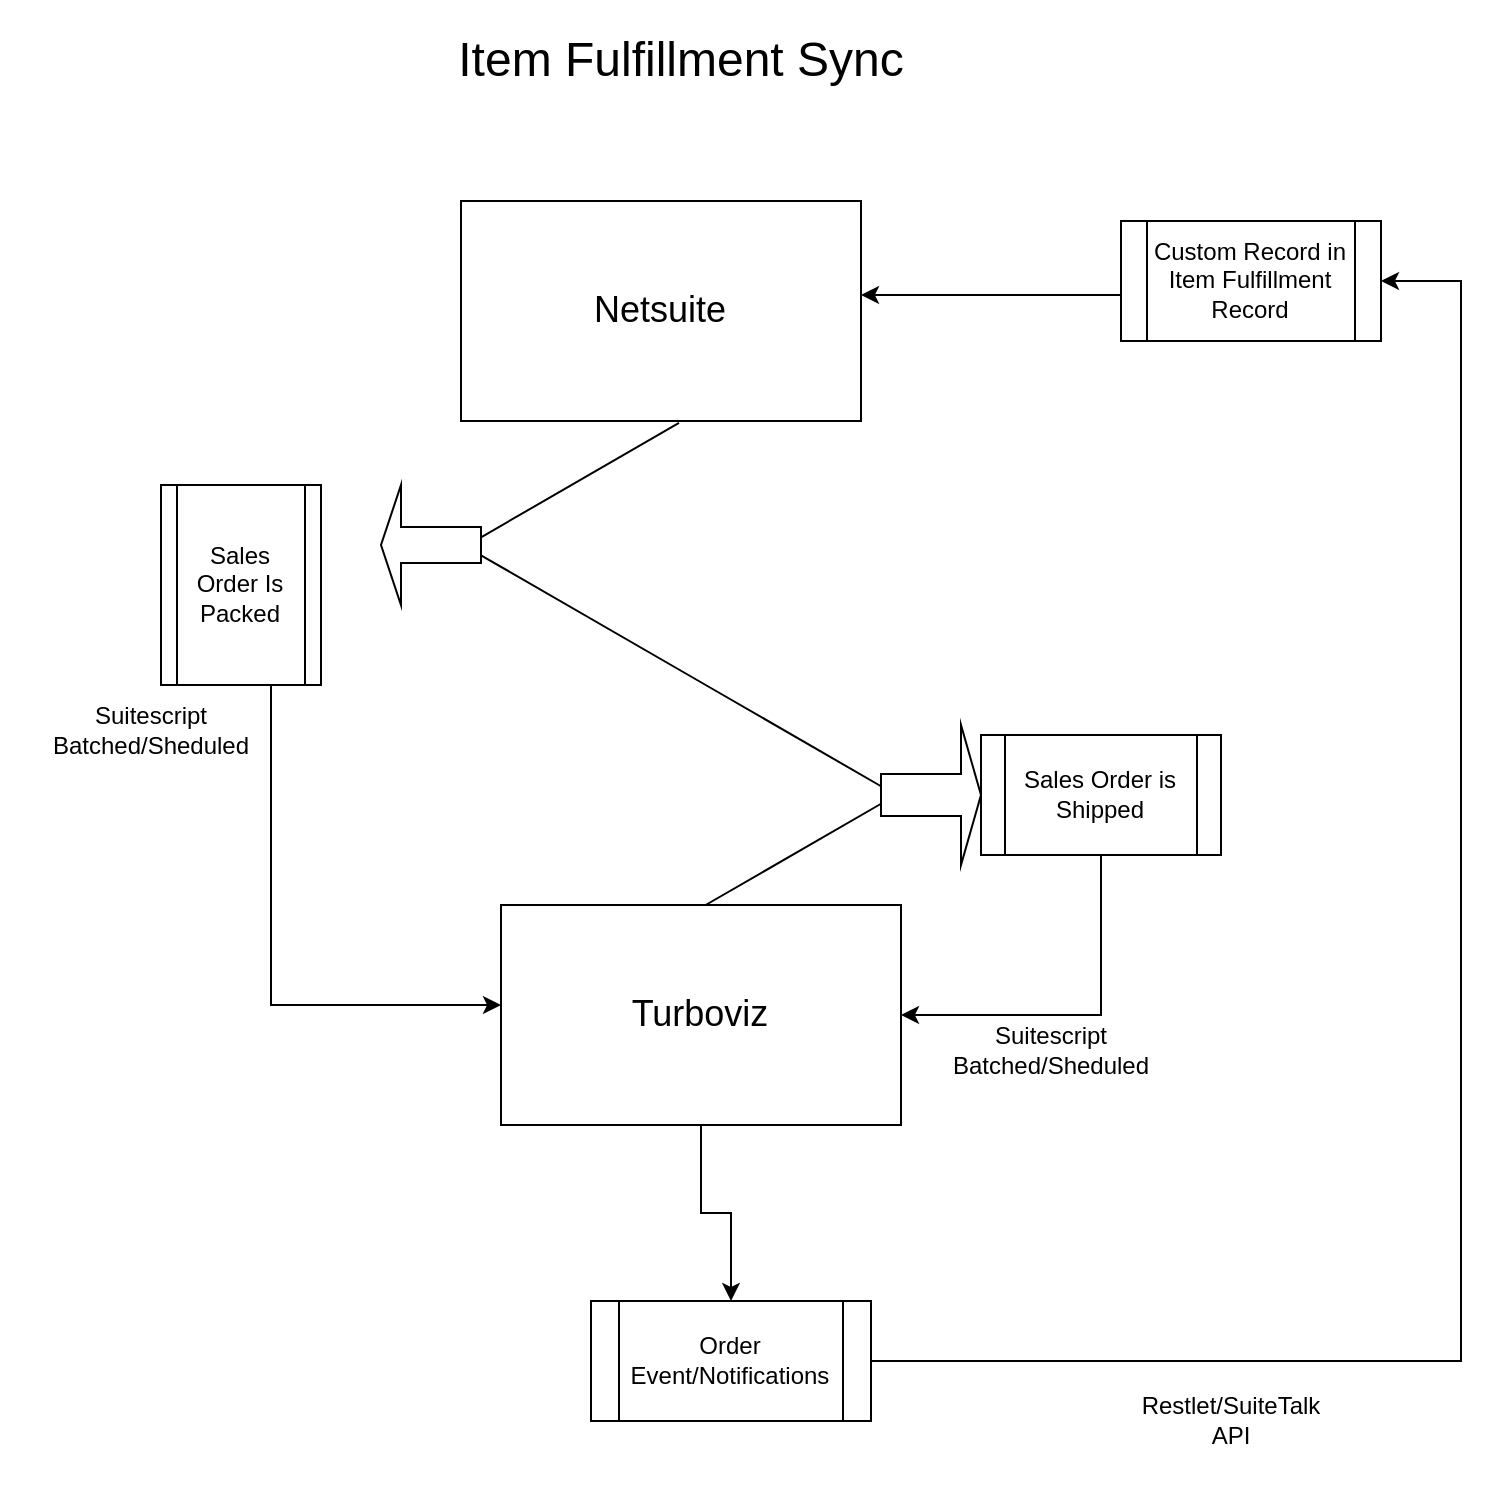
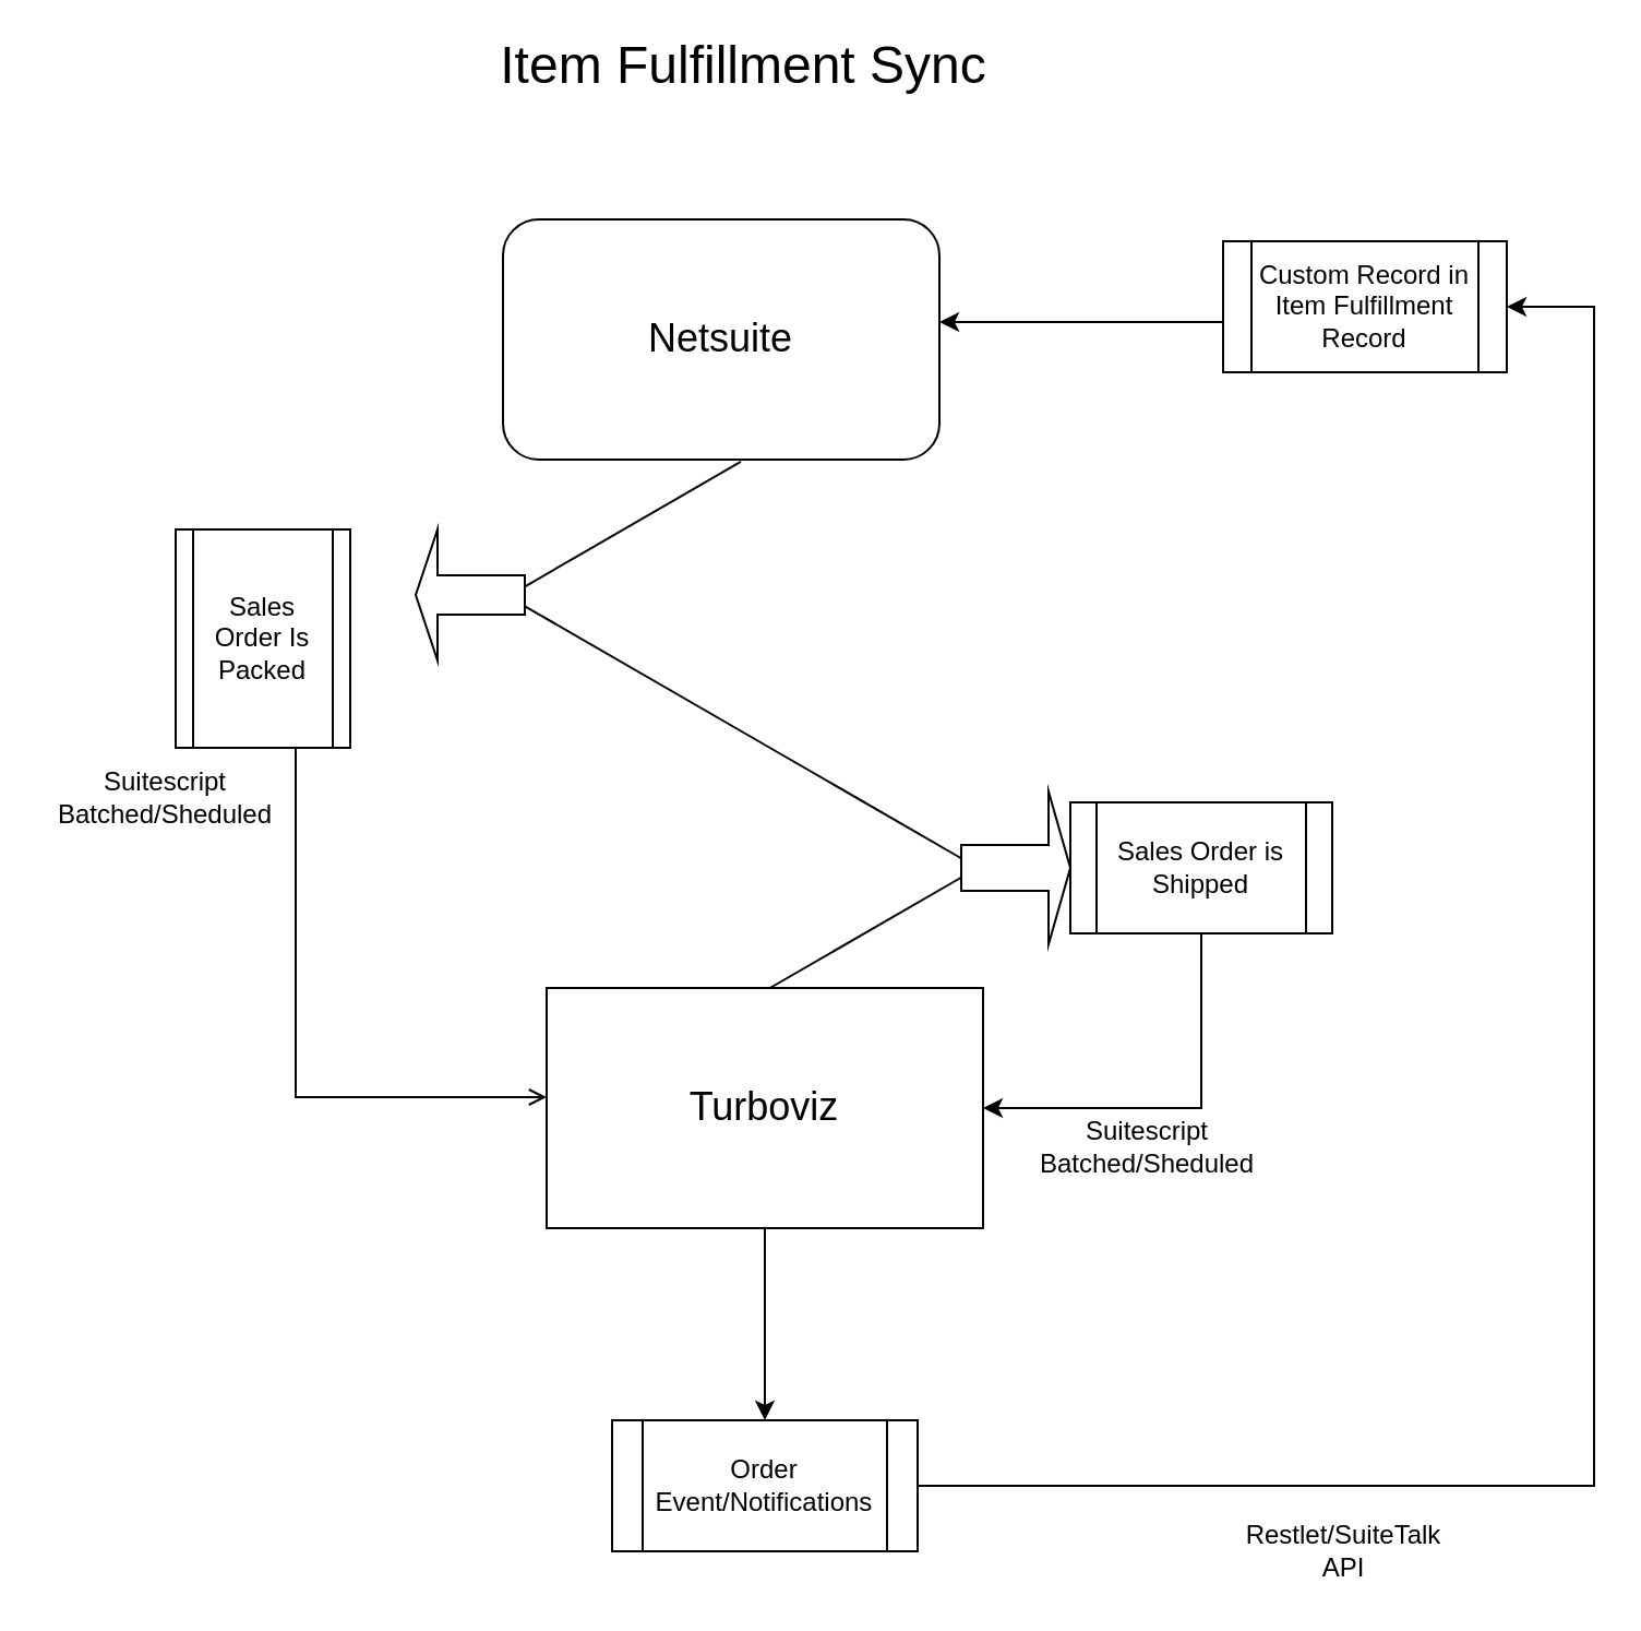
- <mxCell id="2" value="&lt;font style=&quot;font-size: 18px&quot;&gt;Netsuite&lt;/font&gt;" style="rounded=0;whiteSpace=wrap;html=1;" vertex="1" parent="1"><mxGeometry x="230" y="100" width="200" height="110" as="geometry" /></mxCell>
+ <mxCell id="2" value="&lt;font style=&quot;font-size: 18px&quot;&gt;Netsuite&lt;/font&gt;" style="whiteSpace=wrap;html=1;rounded=1;" vertex="1" parent="1"><mxGeometry x="230" y="100" width="200" height="110" as="geometry" /></mxCell>
- <mxCell id="6" style="edgeStyle=orthogonalEdgeStyle;rounded=0;orthogonalLoop=1;jettySize=auto;html=1;" edge="1" parent="1" source="7" target="4"><mxGeometry relative="1" as="geometry"><mxPoint x="135" y="492" as="targetPoint" /><Array as="points"><mxPoint x="135" y="502" /></Array></mxGeometry></mxCell>
+ <mxCell id="6" style="edgeStyle=orthogonalEdgeStyle;rounded=0;orthogonalLoop=1;jettySize=auto;html=1;endArrow=open;" edge="1" parent="1" source="7" target="4"><mxGeometry relative="1" as="geometry"><mxPoint x="135" y="492" as="targetPoint" /><Array as="points"><mxPoint x="135" y="502" /></Array></mxGeometry></mxCell>
- <mxCell id="16" value="Order Event/Notifications" style="shape=process;whiteSpace=wrap;html=1;backgroundOutline=1;" vertex="1" parent="1"><mxGeometry x="295" y="650" width="140" height="60" as="geometry" /></mxCell>
+ <mxCell id="16" value="Order Event/Notifications" style="shape=process;whiteSpace=wrap;html=1;backgroundOutline=1;" vertex="1" parent="1"><mxGeometry x="280" y="650" width="140" height="60" as="geometry" /></mxCell>
